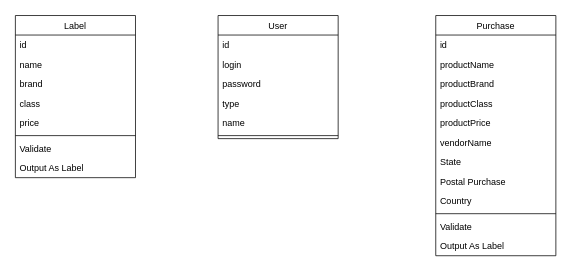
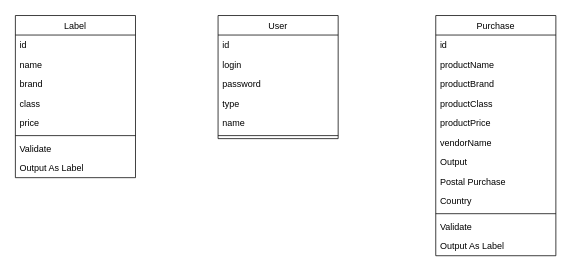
- <mxCell id="25" value="State" style="text;align=left;verticalAlign=top;spacingLeft=4;spacingRight=4;overflow=hidden;rotatable=0;points=[[0,0.5],[1,0.5]];portConstraint=eastwest;rounded=0;shadow=0;html=0;" vertex="1" parent="18"><mxGeometry y="182" width="160" height="26" as="geometry" /></mxCell>
+ <mxCell id="25" value="Output" style="text;align=left;verticalAlign=top;spacingLeft=4;spacingRight=4;overflow=hidden;rotatable=0;points=[[0,0.5],[1,0.5]];portConstraint=eastwest;rounded=0;shadow=0;html=0;" vertex="1" parent="18"><mxGeometry y="182" width="160" height="26" as="geometry" /></mxCell>
